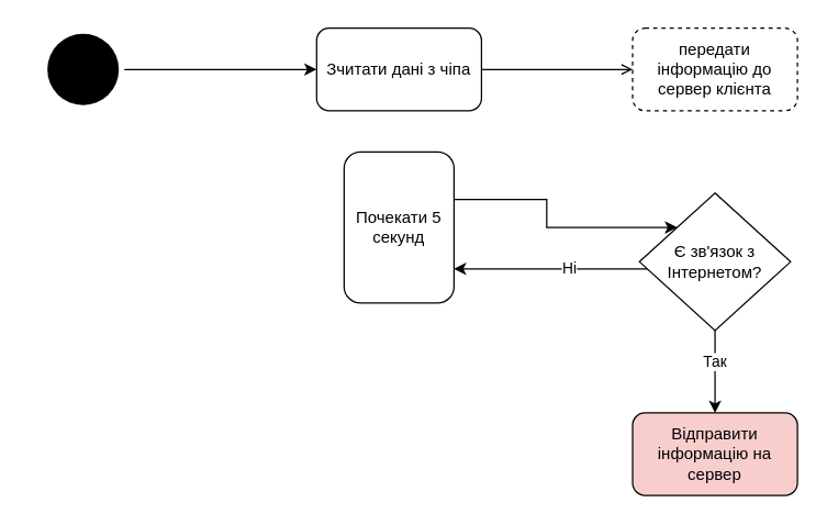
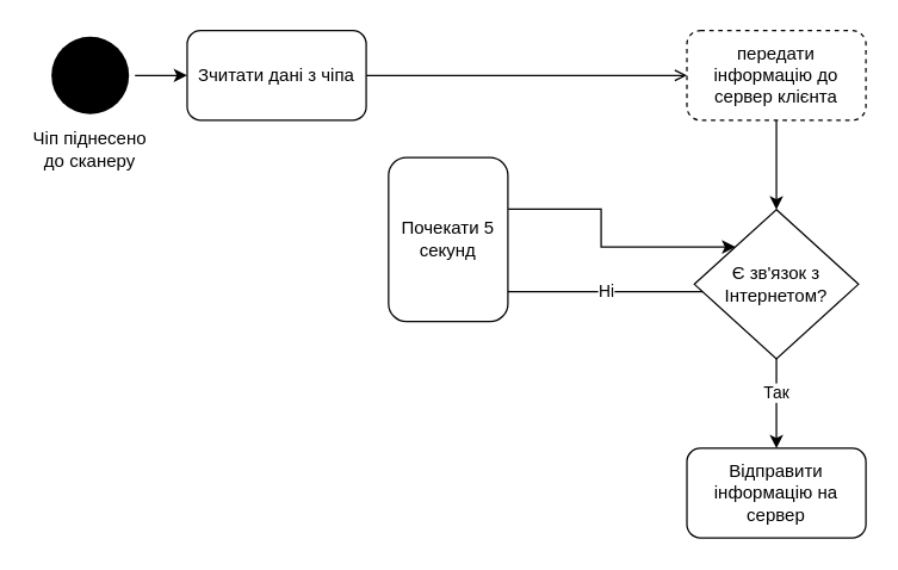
- <mxCell id="6" value="Зчитати дані з чіпа" style="rounded=1;whiteSpace=wrap;html=1;" vertex="1" parent="1"><mxGeometry x="230" y="20" width="120" height="60" as="geometry" /></mxCell>
+ <mxCell id="6" value="Зчитати дані з чіпа" style="rounded=1;whiteSpace=wrap;html=1;" vertex="1" parent="1"><mxGeometry x="125" y="20" width="120" height="60" as="geometry" /></mxCell>
+ <mxCell id="4" value="Чіп піднесено до сканеру" style="text;html=1;strokeColor=none;fillColor=none;align=center;verticalAlign=middle;whiteSpace=wrap;rounded=0;" vertex="1" parent="1"><mxGeometry x="20" y="80" width="80" height="40" as="geometry" /></mxCell>
+ <mxCell id="7" style="edgeStyle=orthogonalEdgeStyle;rounded=0;orthogonalLoop=1;jettySize=auto;html=1;entryX=0.5;entryY=0;entryDx=0;entryDy=0;" edge="1" parent="1" source="8" target="13"><mxGeometry relative="1" as="geometry" /></mxCell>
- <mxCell id="16" value="Почекати 5 секунд" style="rounded=1;whiteSpace=wrap;html=1;" vertex="1" parent="1"><mxGeometry x="250" y="110" width="80" height="110" as="geometry" /></mxCell>
+ <mxCell id="16" value="Почекати 5 секунд" style="rounded=1;whiteSpace=wrap;html=1;" vertex="1" parent="1"><mxGeometry x="260" y="105" width="80" height="110" as="geometry" /></mxCell>
- <mxCell id="14" value="Відправити інформацію на сервер" style="rounded=1;whiteSpace=wrap;html=1;fillColor=#f8cecc;" vertex="1" parent="1"><mxGeometry x="460" y="300" width="120" height="60" as="geometry" /></mxCell>
+ <mxCell id="14" value="Відправити інформацію на сервер" style="rounded=1;whiteSpace=wrap;html=1;" vertex="1" parent="1"><mxGeometry x="460" y="300" width="120" height="60" as="geometry" /></mxCell>
